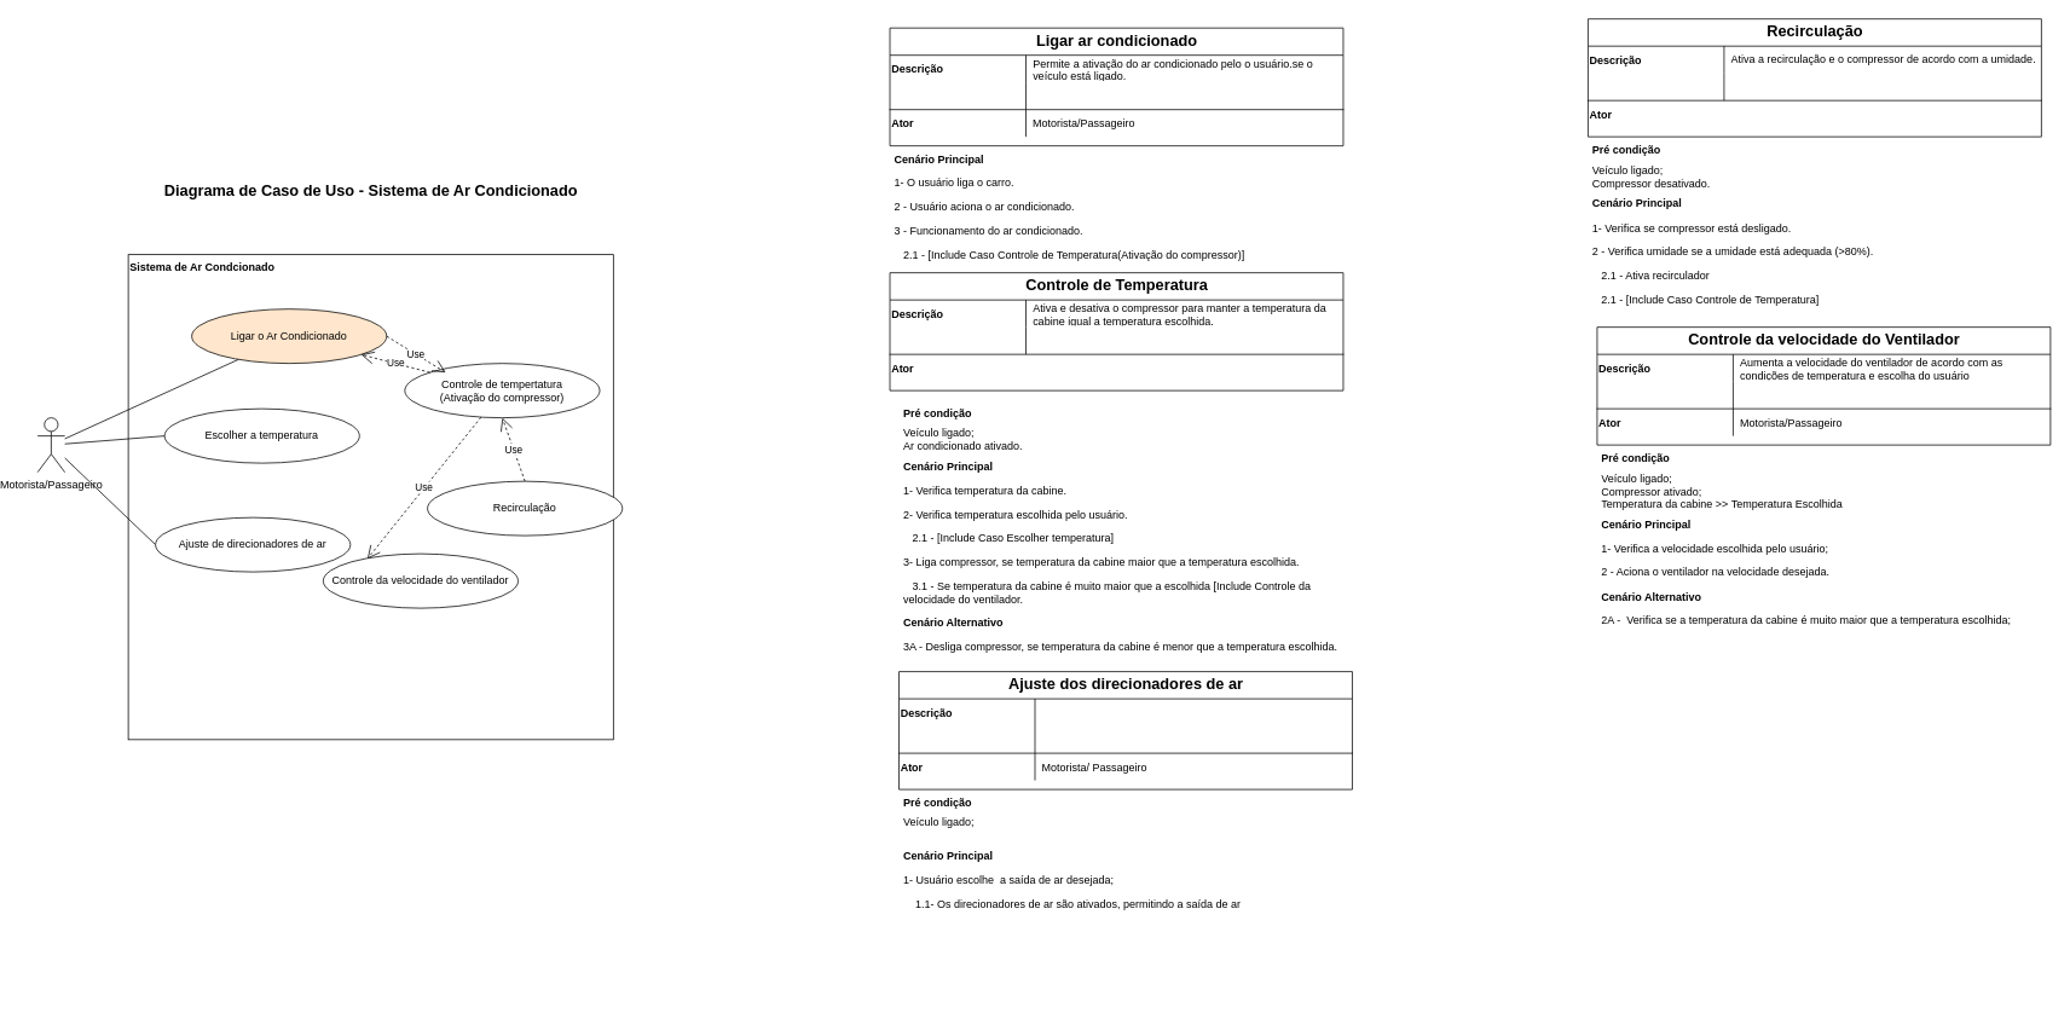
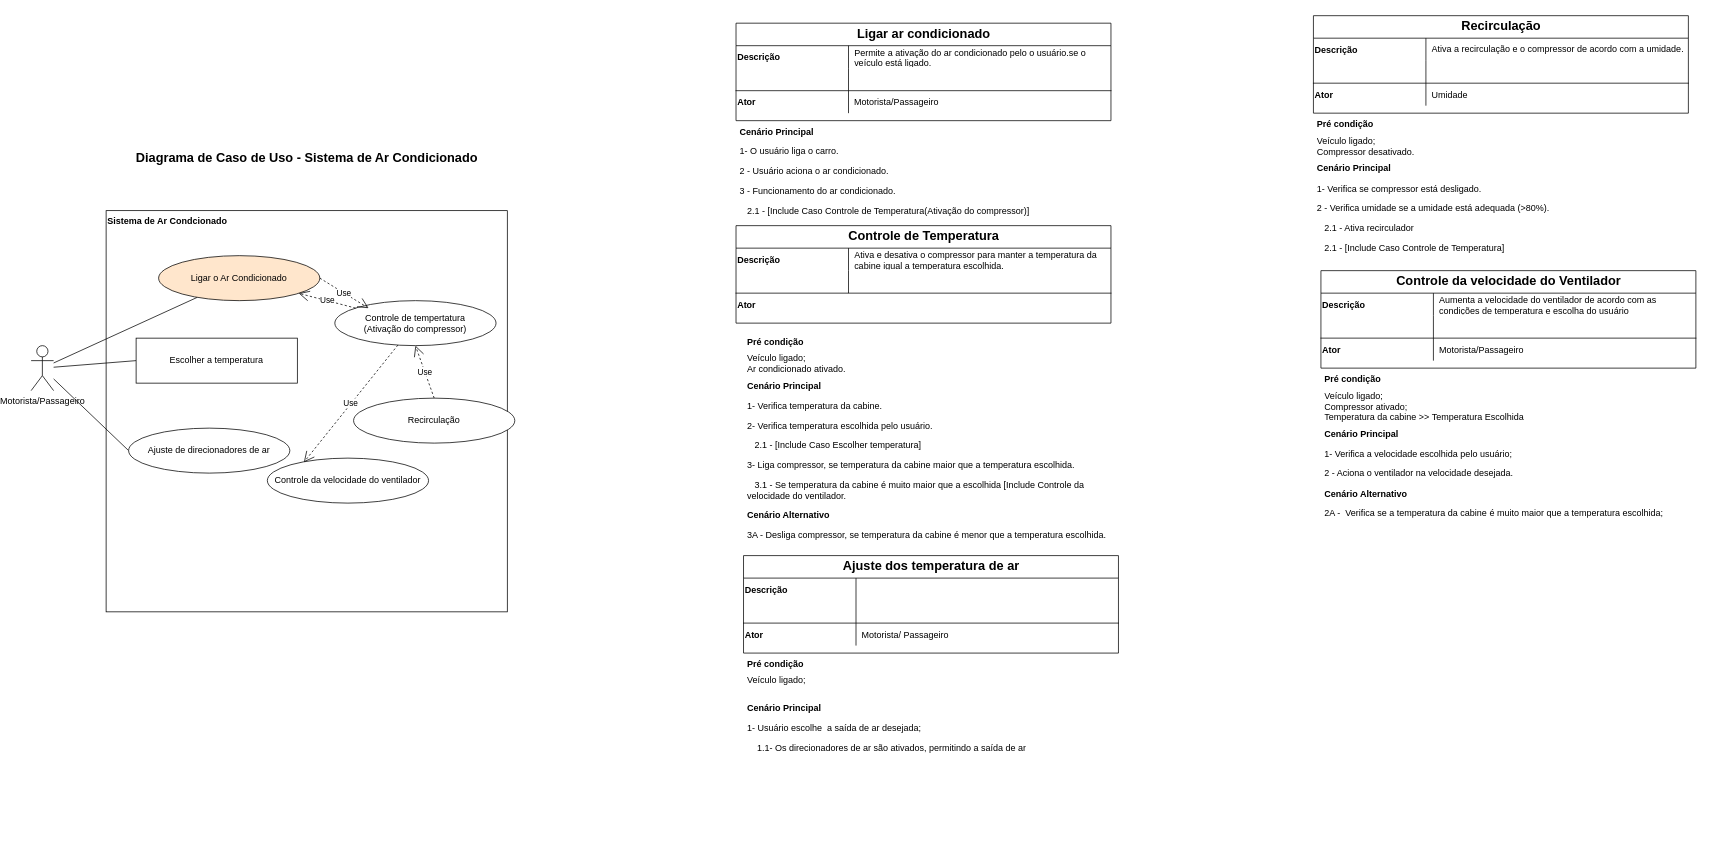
+ <mxCell id="48" value="Umidade" style="shape=partialRectangle;connectable=0;fillColor=none;top=0;left=0;bottom=0;right=0;align=left;spacingLeft=6;overflow=hidden;" parent="46" vertex="1"><mxGeometry x="150" width="350" height="30" as="geometry" /></mxCell>
- <mxCell id="8" value="Escolher a temperatura" style="ellipse;whiteSpace=wrap;html=1;" parent="1" vertex="1"><mxGeometry x="160" y="450" width="215" height="60" as="geometry" /></mxCell>
+ <mxCell id="8" value="Escolher a temperatura" style="whiteSpace=wrap;html=1;rounded=0;" parent="1" vertex="1"><mxGeometry x="160" y="450" width="215" height="60" as="geometry" /></mxCell>
- <mxCell id="62" value="Ajuste dos direcionadores de ar" style="shape=table;startSize=30;container=1;collapsible=1;childLayout=tableLayout;fixedRows=1;rowLines=0;fontStyle=1;align=center;resizeLast=1;fontFamily=Helvetica;fontSize=17;html=1;" parent="1" vertex="1"><mxGeometry x="970" y="740" width="500" height="130" as="geometry" /></mxCell>
+ <mxCell id="62" value="Ajuste dos temperatura de ar" style="shape=table;startSize=30;container=1;collapsible=1;childLayout=tableLayout;fixedRows=1;rowLines=0;fontStyle=1;align=center;resizeLast=1;fontFamily=Helvetica;fontSize=17;html=1;" parent="1" vertex="1"><mxGeometry x="970" y="740" width="500" height="130" as="geometry" /></mxCell>
